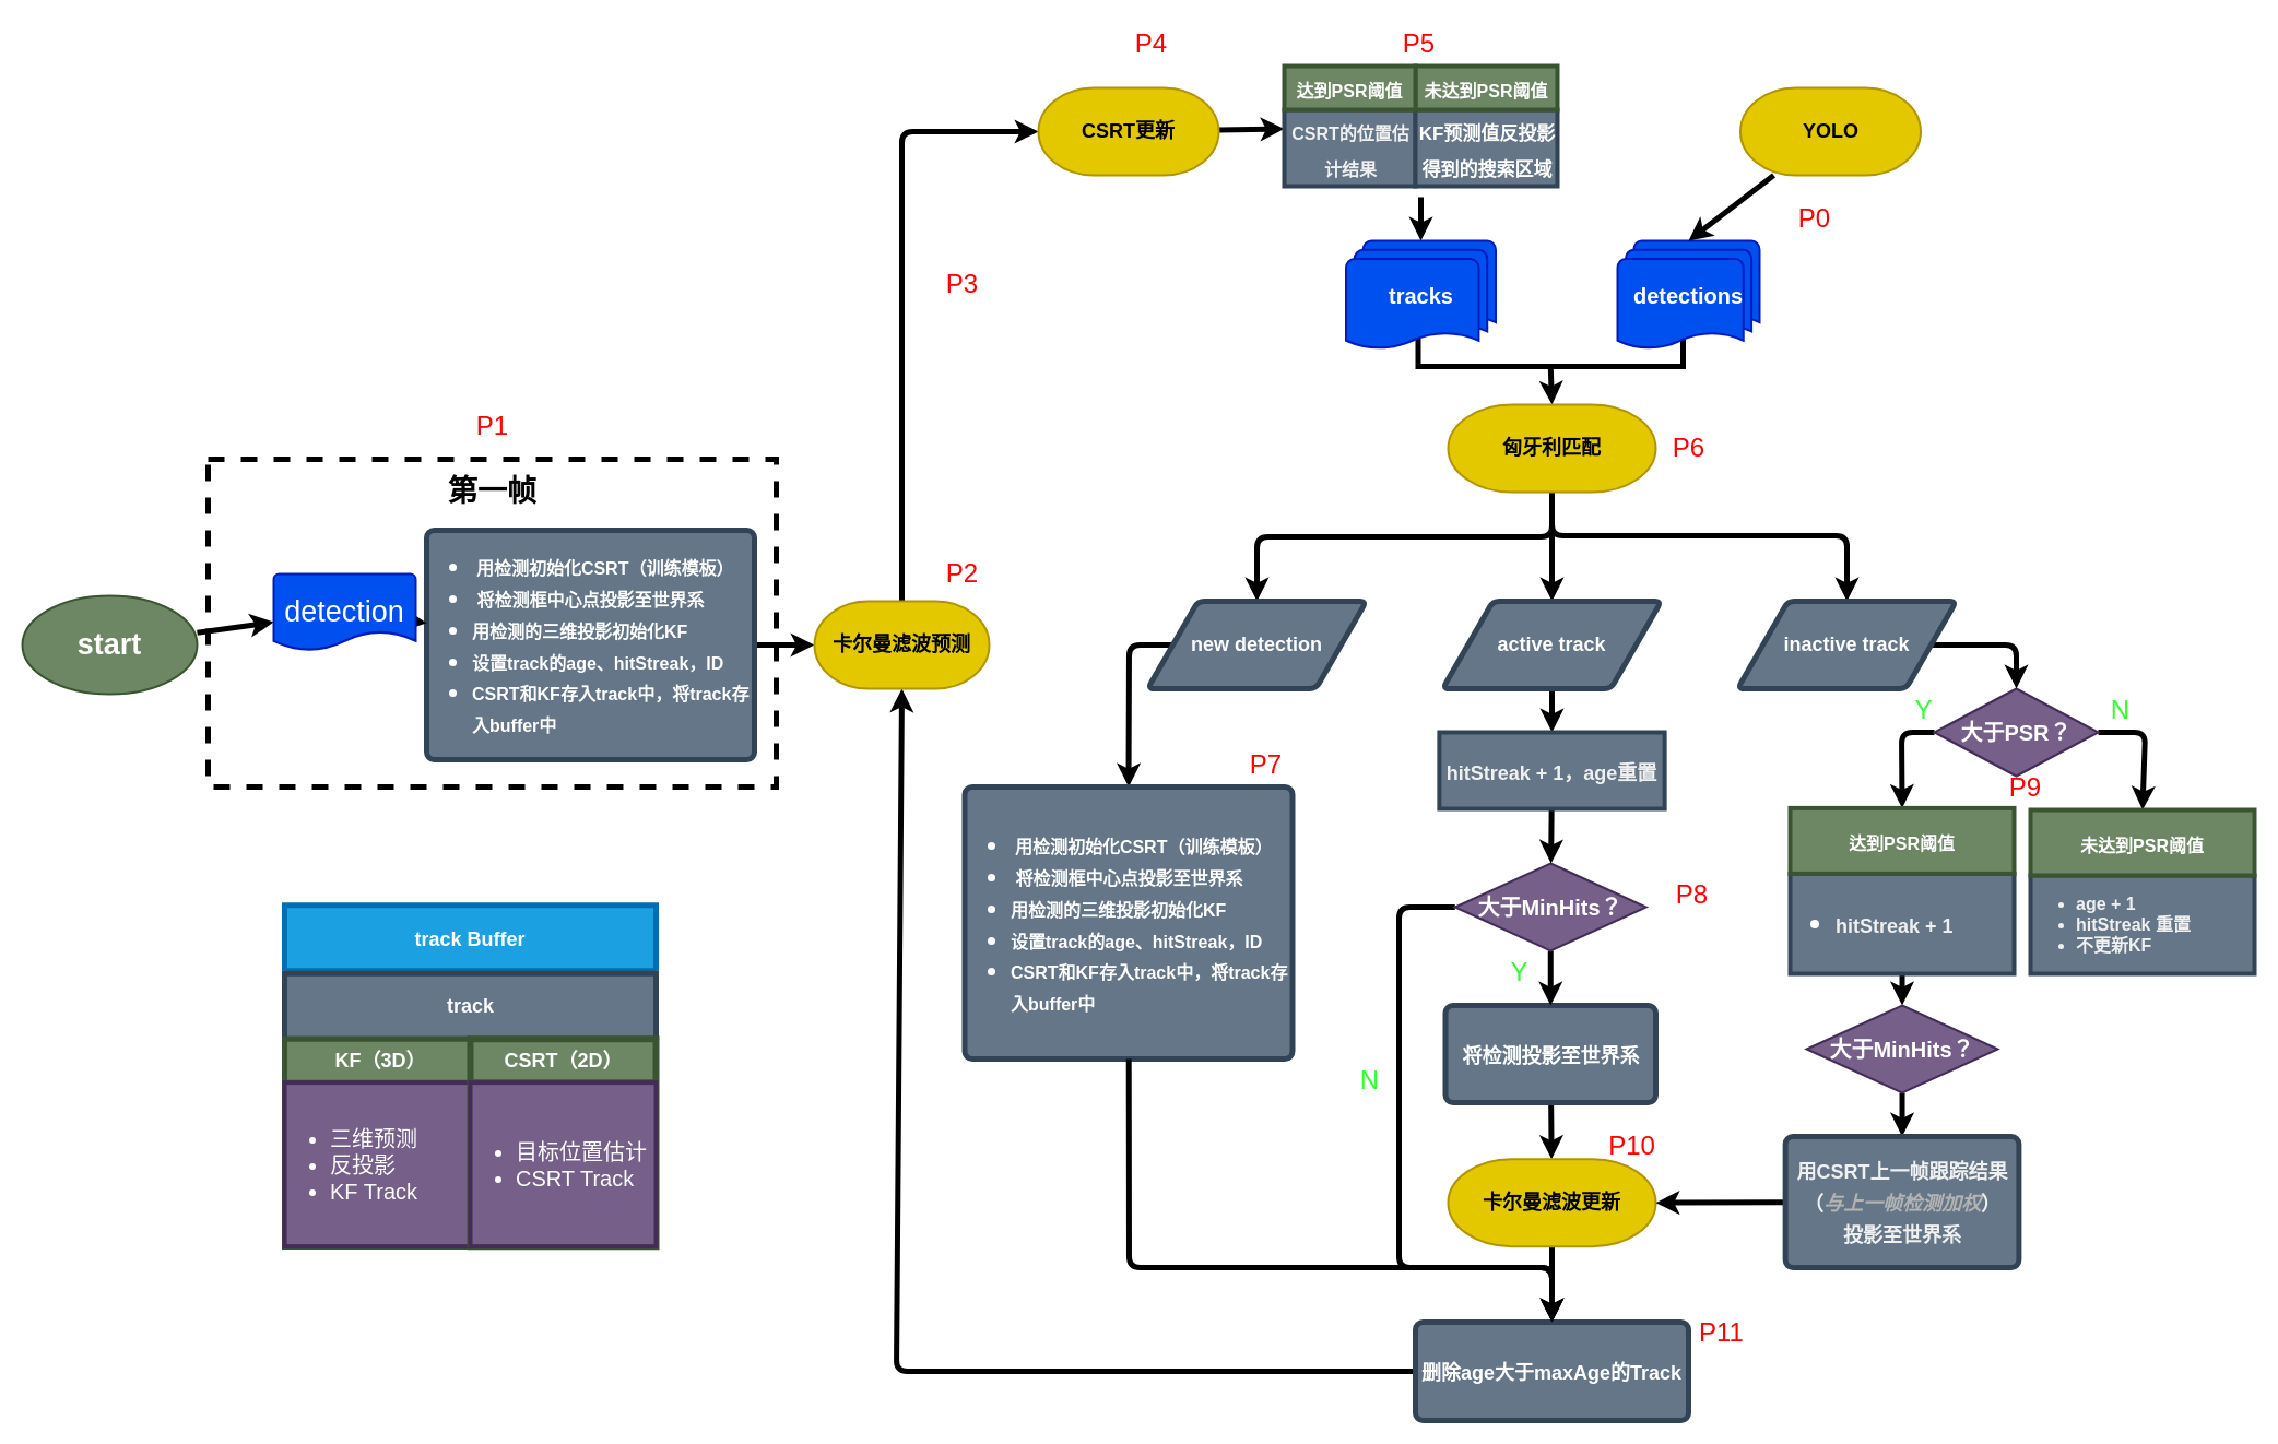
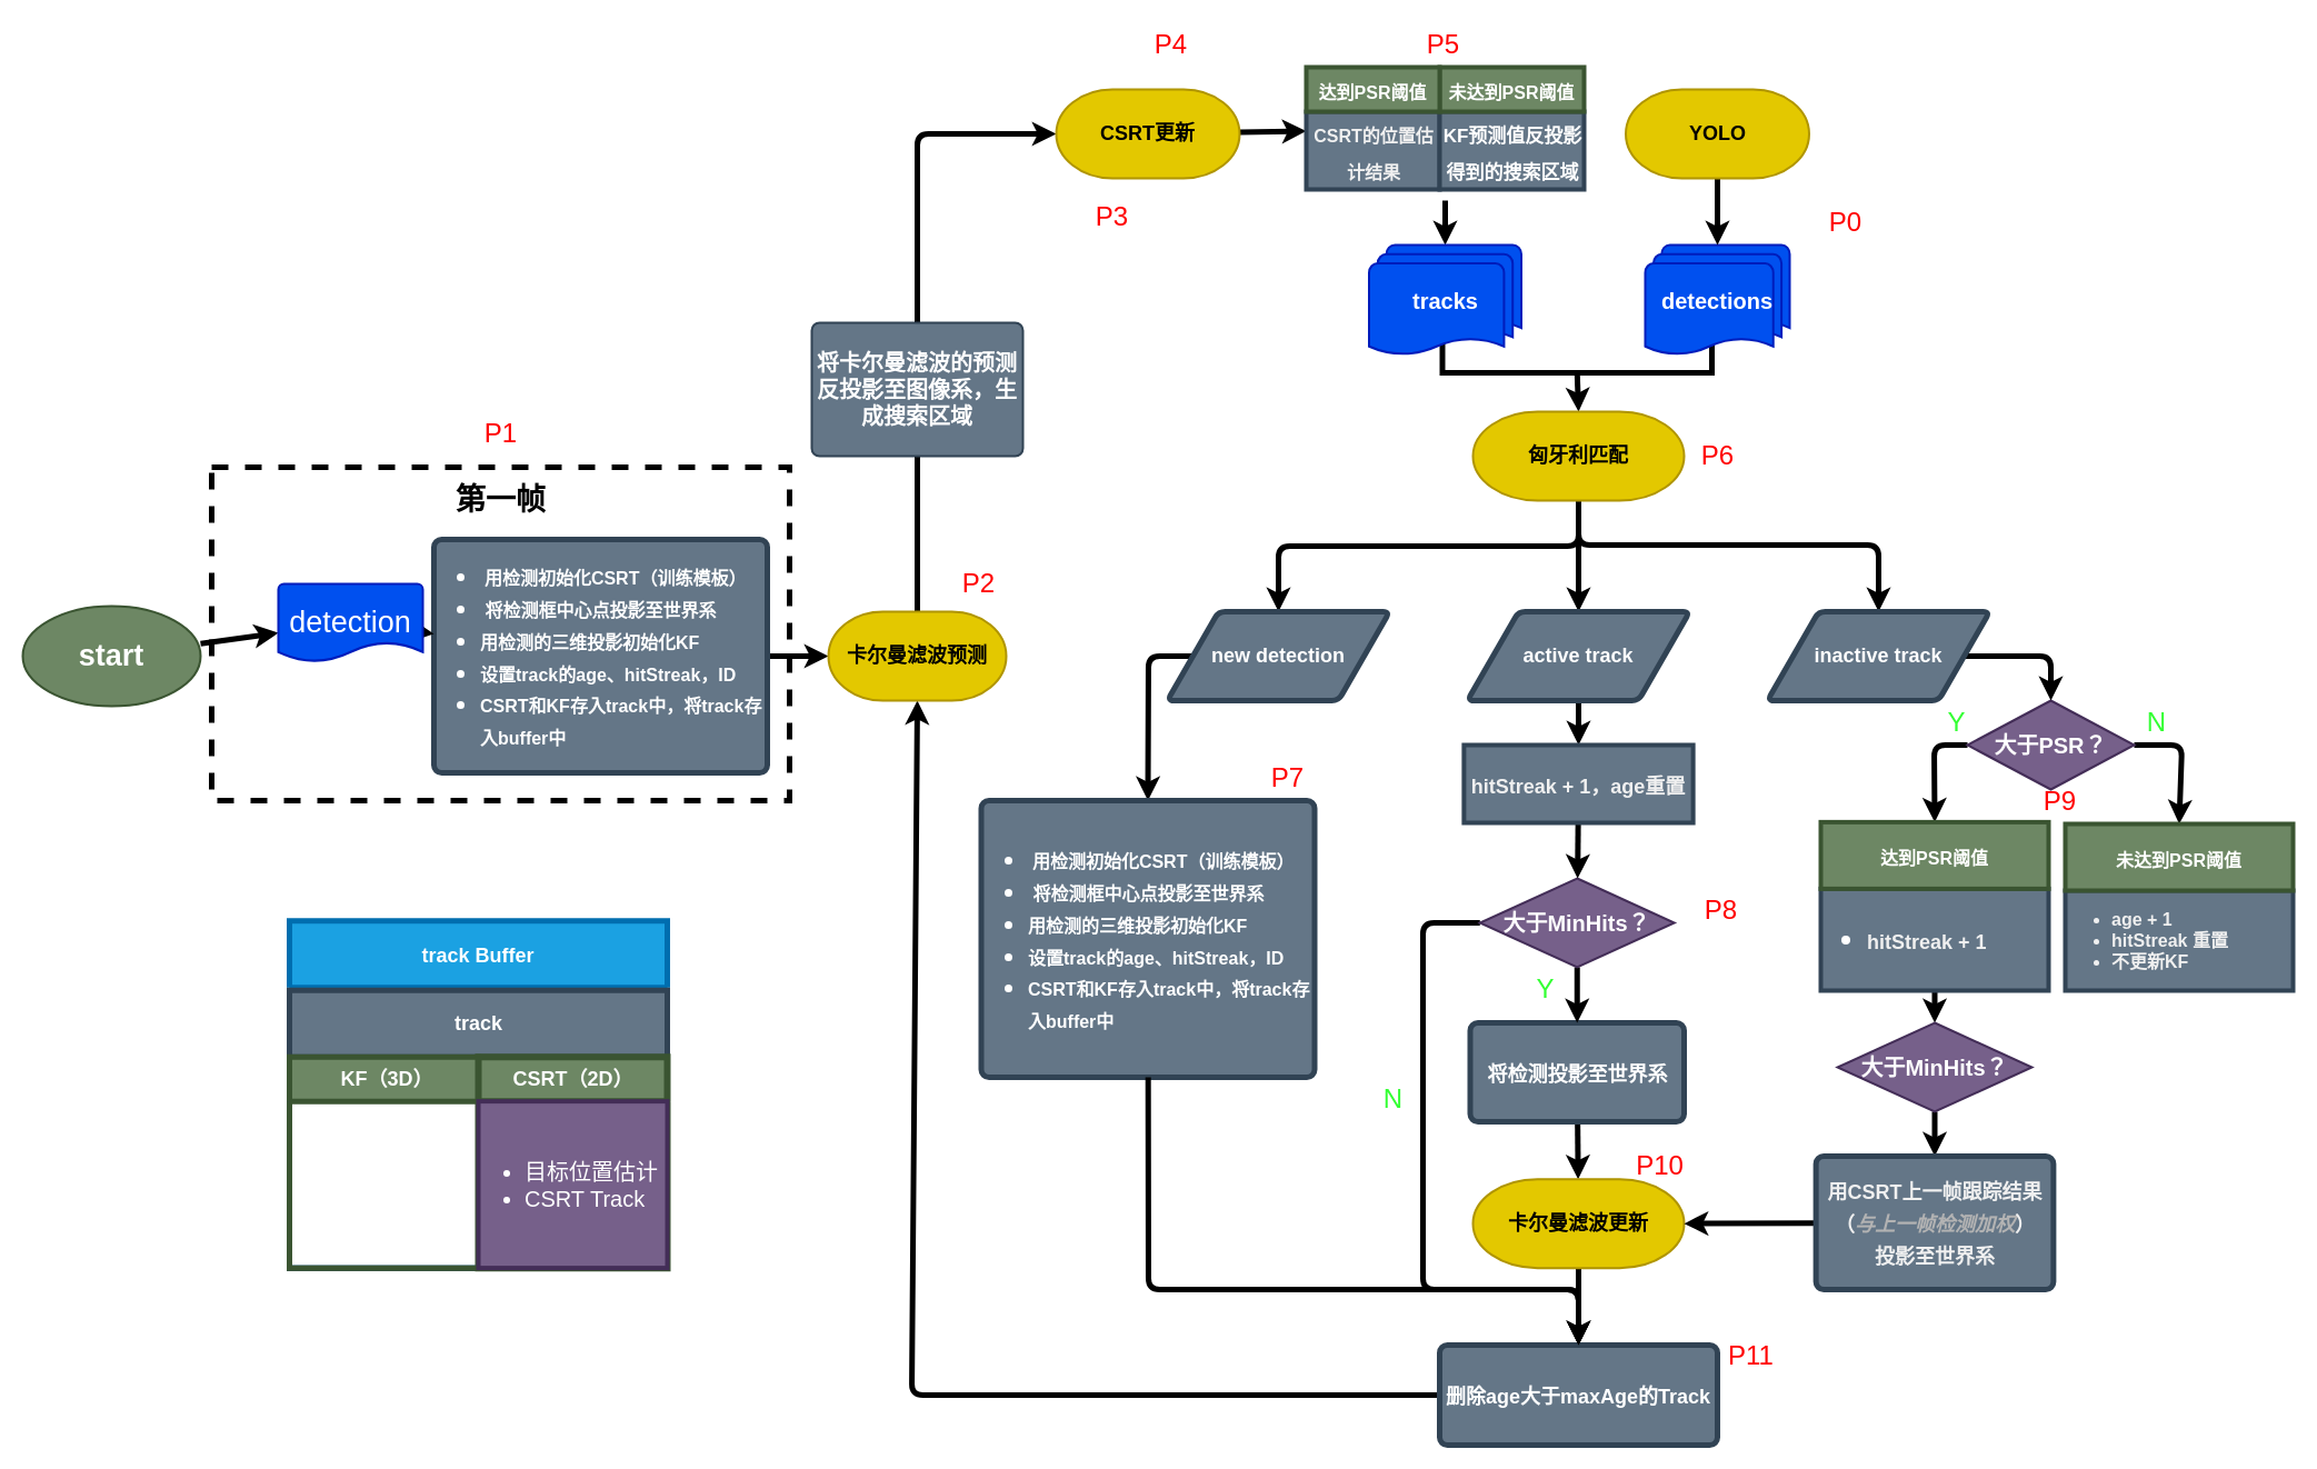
- <mxCell id="41" value="&lt;b&gt;YOLO&lt;/b&gt;" style="strokeWidth=2;html=1;shape=mxgraph.flowchart.terminator;whiteSpace=wrap;fontSize=18;fillColor=#e3c800;fontColor=#000000;strokeColor=#B09500;" parent="1" vertex="1"><mxGeometry x="1592.5" y="80" width="165" height="80" as="geometry" /></mxCell>
+ <mxCell id="41" value="&lt;b&gt;YOLO&lt;/b&gt;" style="strokeWidth=2;html=1;shape=mxgraph.flowchart.terminator;whiteSpace=wrap;fontSize=18;fillColor=#e3c800;fontColor=#000000;strokeColor=#B09500;" parent="1" vertex="1"><mxGeometry x="1462.5" y="80" width="165" height="80" as="geometry" /></mxCell>
- <mxCell id="60" value="&lt;font color=&quot;#ff0000&quot; style=&quot;font-size: 24px;&quot;&gt;P3&lt;/font&gt;" style="text;html=1;align=center;verticalAlign=middle;resizable=0;points=[];autosize=1;strokeColor=none;fillColor=none;" parent="1" vertex="1"><mxGeometry x="855" y="240" width="50" height="40" as="geometry" /></mxCell>
+ <mxCell id="60" value="&lt;font color=&quot;#ff0000&quot; style=&quot;font-size: 24px;&quot;&gt;P3&lt;/font&gt;" style="text;html=1;align=center;verticalAlign=middle;resizable=0;points=[];autosize=1;strokeColor=none;fillColor=none;" parent="1" vertex="1"><mxGeometry x="975" y="175" width="50" height="40" as="geometry" /></mxCell>
+ <mxCell id="57" value="将卡尔曼滤波的预测反投影至图像系，生成搜索区域" style="rounded=1;whiteSpace=wrap;absoluteArcSize=1;arcSize=14;strokeWidth=2;fontSize=20;fillColor=#647687;align=center;fillStyle=auto;fontColor=#ffffff;strokeColor=#314354;labelPosition=center;verticalLabelPosition=middle;verticalAlign=middle;fontStyle=1" parent="1" vertex="1"><mxGeometry x="730" y="290" width="190" height="120" as="geometry" /></mxCell>
- <mxCell id="16" value="&lt;ul&gt;&lt;li&gt;三维预测&lt;/li&gt;&lt;li&gt;反投影&lt;/li&gt;&lt;li style=&quot;&quot;&gt;KF Track&lt;/li&gt;&lt;/ul&gt;" style="rounded=0;whiteSpace=wrap;html=1;fillStyle=auto;fontSize=20;fillColor=#76608a;fontColor=#ffffff;strokeColor=#432D57;strokeWidth=4;align=left;" parent="15" vertex="1"><mxGeometry y="40" width="170" height="150" as="geometry" /></mxCell>
